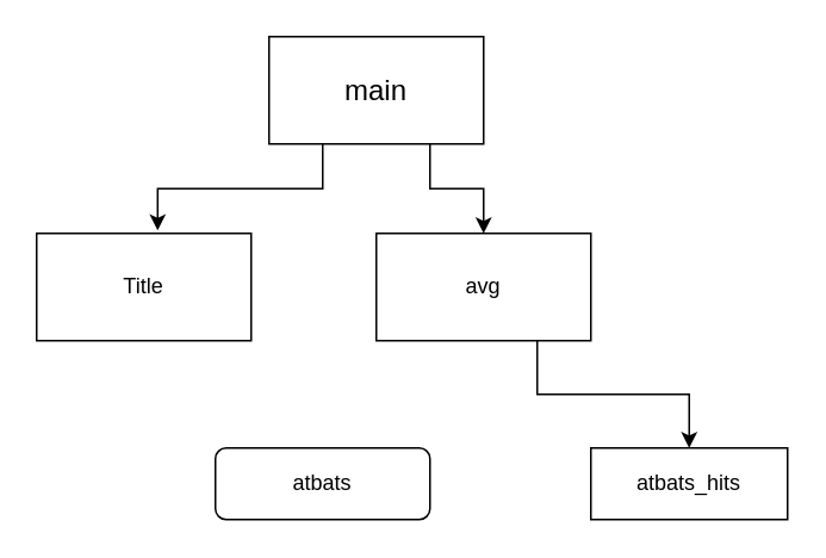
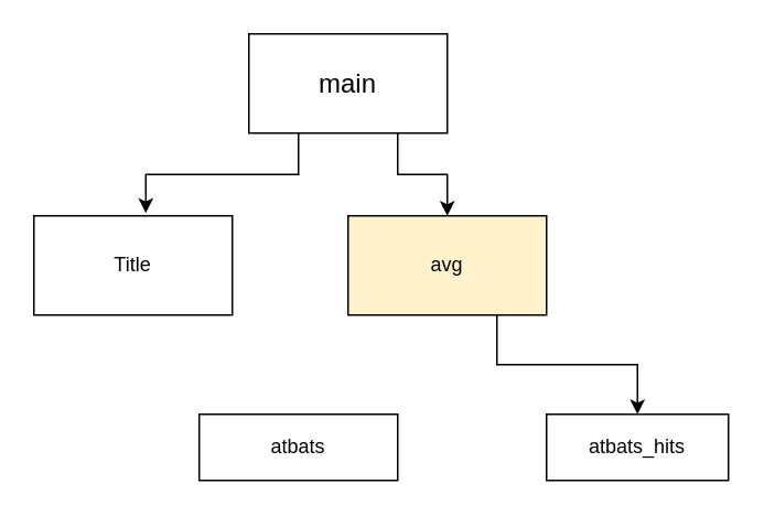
- <mxCell id="6" value="avg" style="rounded=0;whiteSpace=wrap;html=1;" vertex="1" parent="1"><mxGeometry x="210" y="130" width="120" height="60" as="geometry" /></mxCell>
+ <mxCell id="6" value="avg" style="rounded=0;whiteSpace=wrap;html=1;fillColor=#fff2cc;" vertex="1" parent="1"><mxGeometry x="210" y="130" width="120" height="60" as="geometry" /></mxCell>
- <mxCell id="7" value="atbats" style="whiteSpace=wrap;html=1;rounded=1;" vertex="1" parent="1"><mxGeometry x="120" y="250" width="120" height="40" as="geometry" /></mxCell>
+ <mxCell id="7" value="atbats" style="rounded=0;whiteSpace=wrap;html=1;" vertex="1" parent="1"><mxGeometry x="120" y="250" width="120" height="40" as="geometry" /></mxCell>
